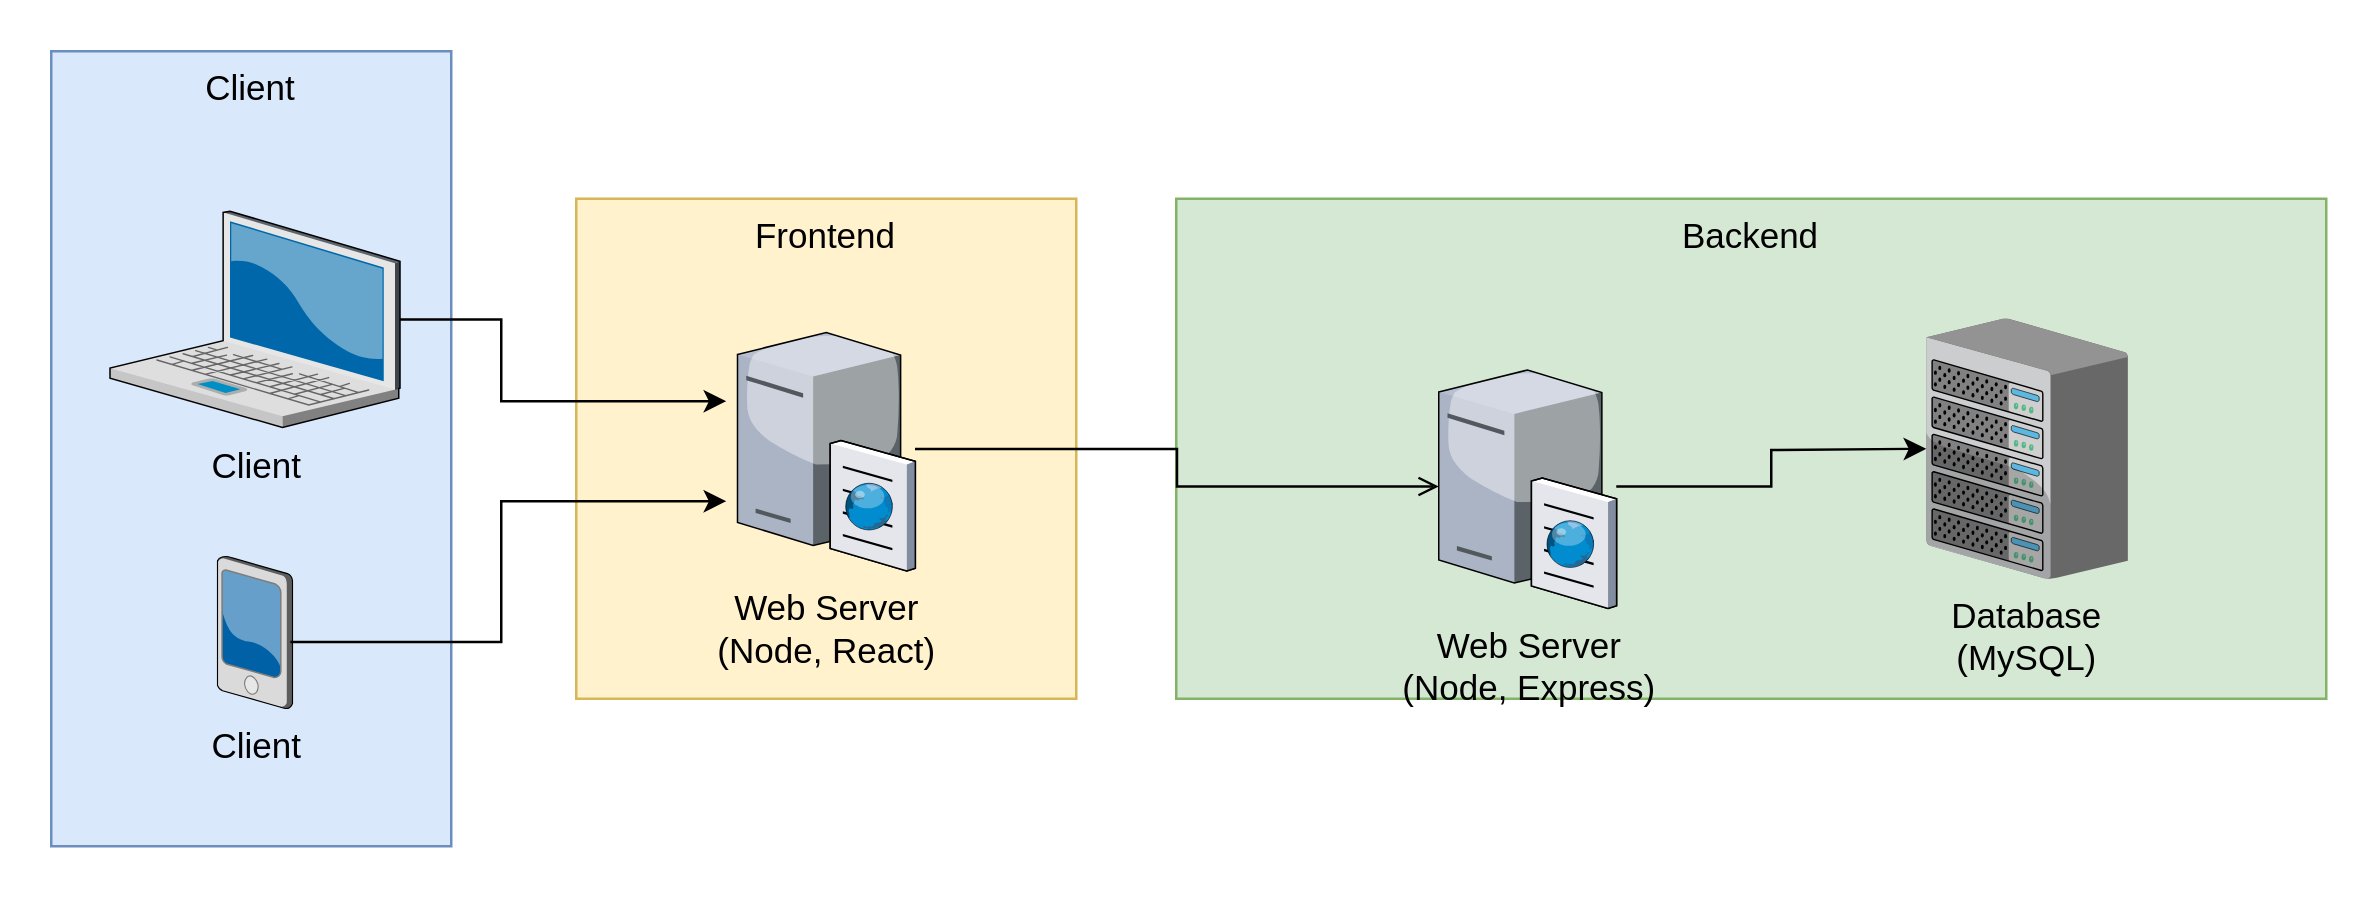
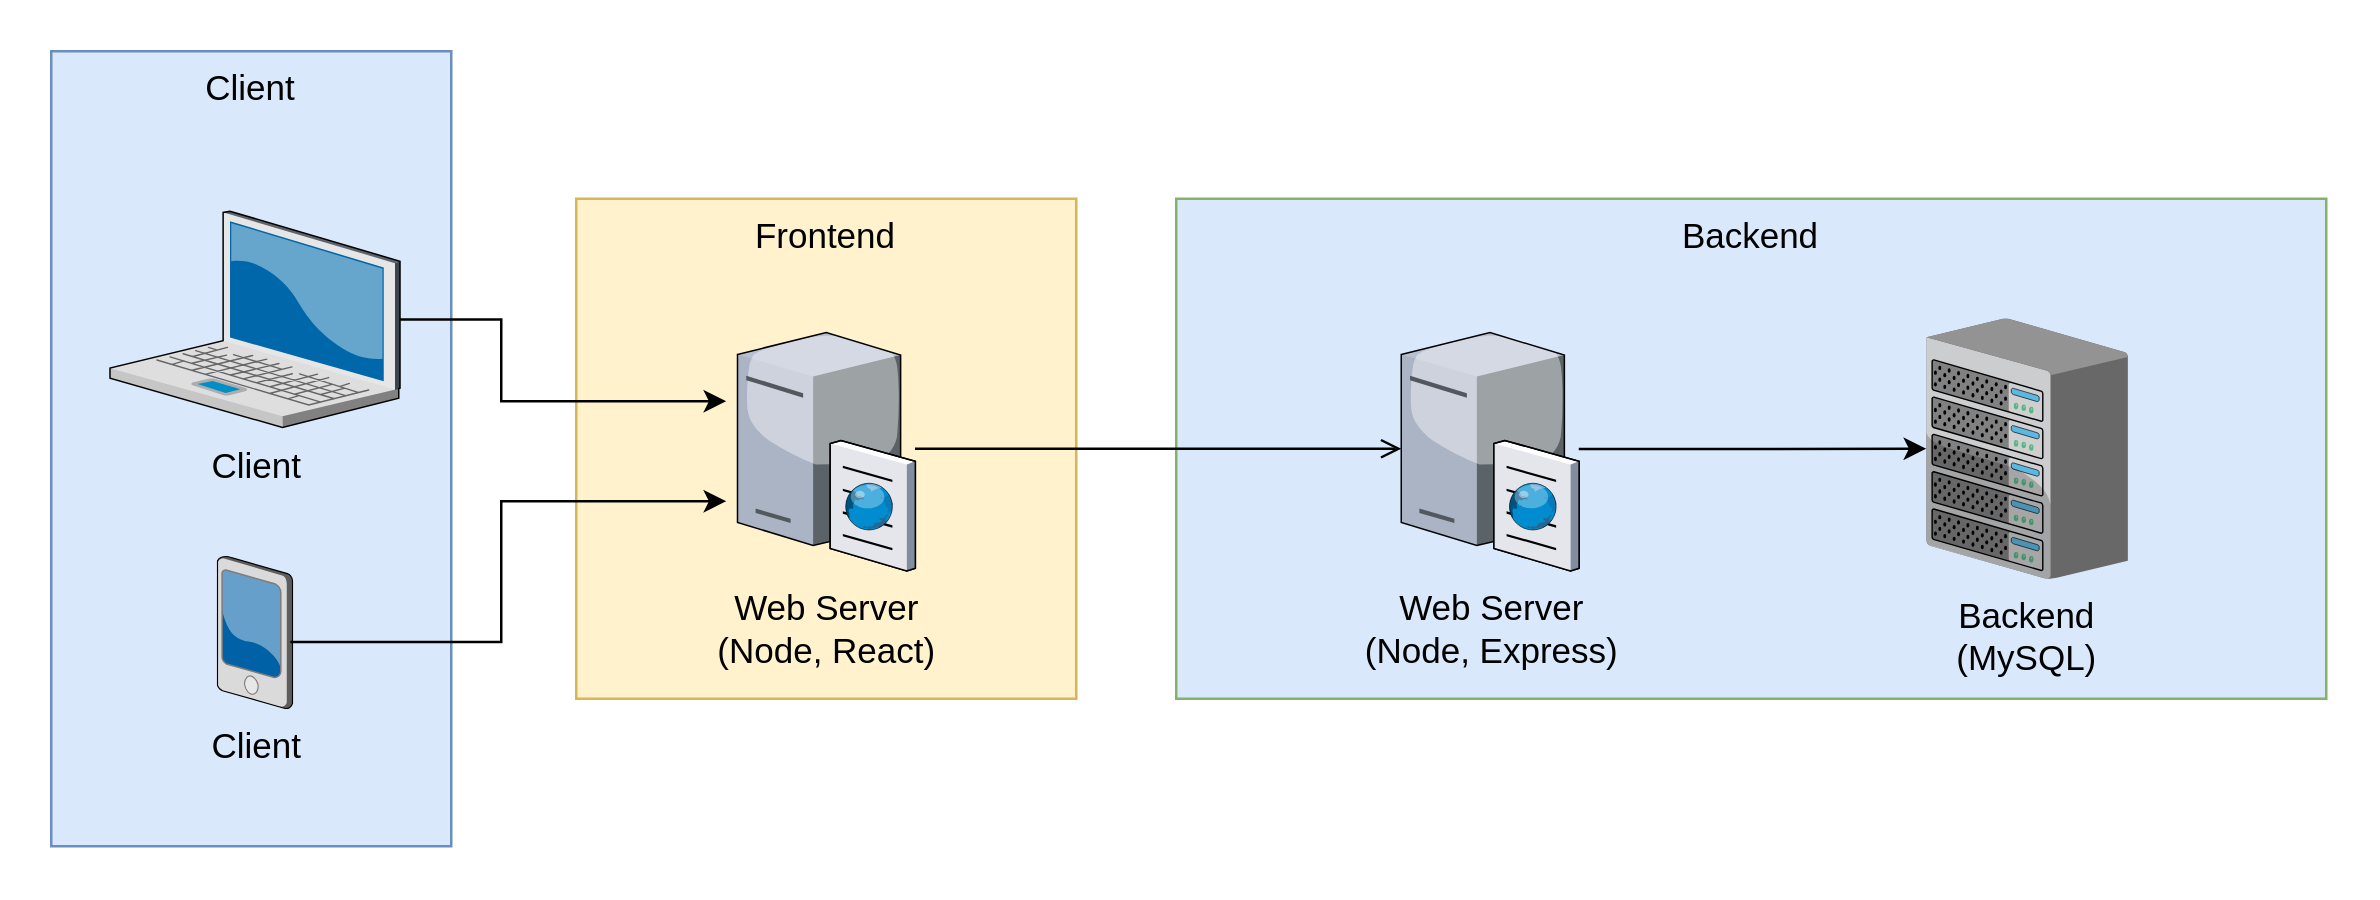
- <mxCell id="2" value="Backend" style="whiteSpace=wrap;html=1;fillColor=#d5e8d4;fontSize=14;strokeColor=#82b366;verticalAlign=top;" parent="1" vertex="1"><mxGeometry x="470" y="79" width="460" height="200" as="geometry" /></mxCell>
+ <mxCell id="2" value="Backend" style="whiteSpace=wrap;html=1;fillColor=#dae8fc;fontSize=14;strokeColor=#82b366;verticalAlign=top;" parent="1" vertex="1"><mxGeometry x="470" y="79" width="460" height="200" as="geometry" /></mxCell>
- <mxCell id="7" value="Web Server&lt;br&gt;(Node, Express)" style="verticalLabelPosition=bottom;aspect=fixed;html=1;verticalAlign=top;strokeColor=none;shape=mxgraph.citrix.cache_server;fillColor=#66B2FF;gradientColor=#0066CC;fontSize=14;labelPosition=center;align=center;" parent="1" vertex="1"><mxGeometry x="575" y="145.25" width="71" height="97.5" as="geometry" /></mxCell>
+ <mxCell id="7" value="Web Server&lt;br&gt;(Node, Express)" style="verticalLabelPosition=bottom;aspect=fixed;html=1;verticalAlign=top;strokeColor=none;shape=mxgraph.citrix.cache_server;fillColor=#66B2FF;gradientColor=#0066CC;fontSize=14;labelPosition=center;align=center;" parent="1" vertex="1"><mxGeometry x="560" y="130.25" width="71" height="97.5" as="geometry" /></mxCell>
- <mxCell id="8" value="Database&lt;br&gt;(MySQL)" style="verticalLabelPosition=bottom;aspect=fixed;html=1;verticalAlign=top;strokeColor=none;shape=mxgraph.citrix.chassis;fillColor=#66B2FF;gradientColor=#0066CC;fontSize=14;" parent="1" vertex="1"><mxGeometry x="770" y="126.94" width="80.66" height="104.12" as="geometry" /></mxCell>
+ <mxCell id="8" value="Backend&lt;br&gt;(MySQL)" style="verticalLabelPosition=bottom;aspect=fixed;html=1;verticalAlign=top;strokeColor=none;shape=mxgraph.citrix.chassis;fillColor=#66B2FF;gradientColor=#0066CC;fontSize=14;" parent="1" vertex="1"><mxGeometry x="770" y="126.94" width="80.66" height="104.12" as="geometry" /></mxCell>
